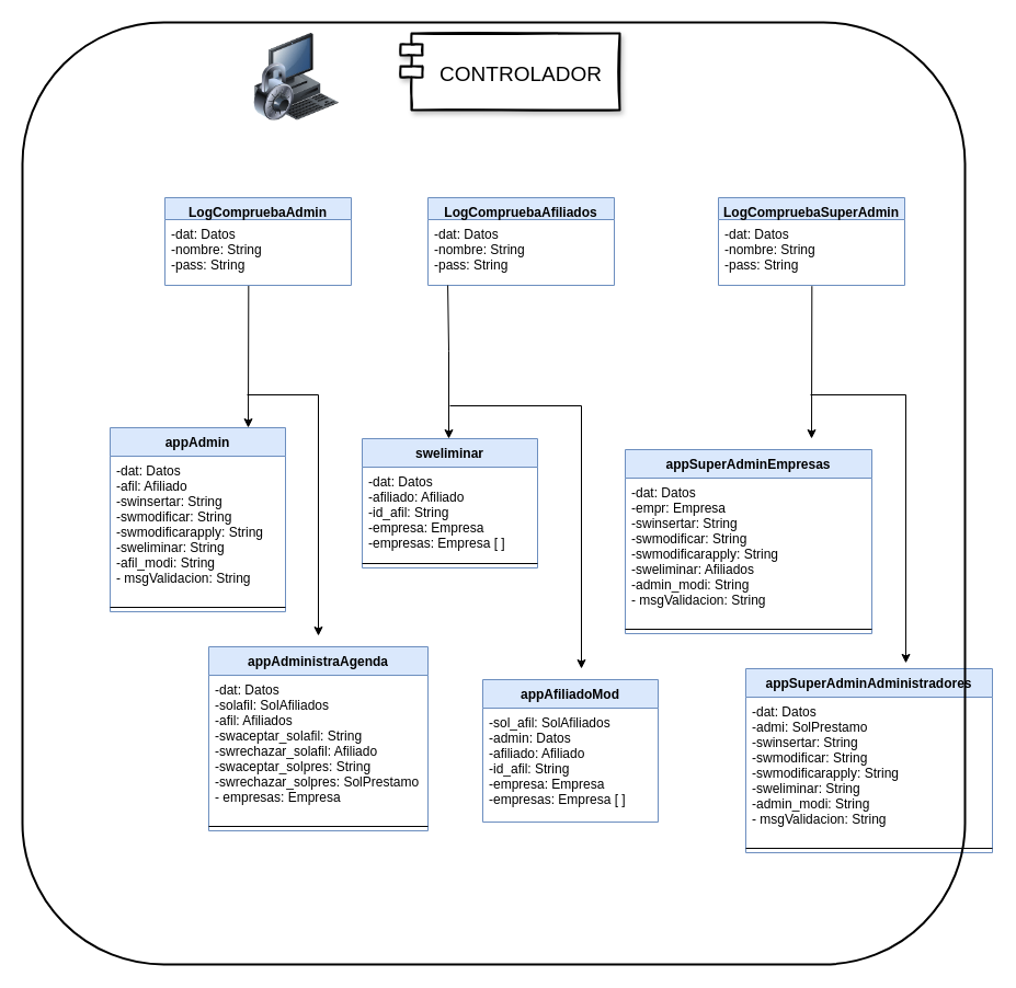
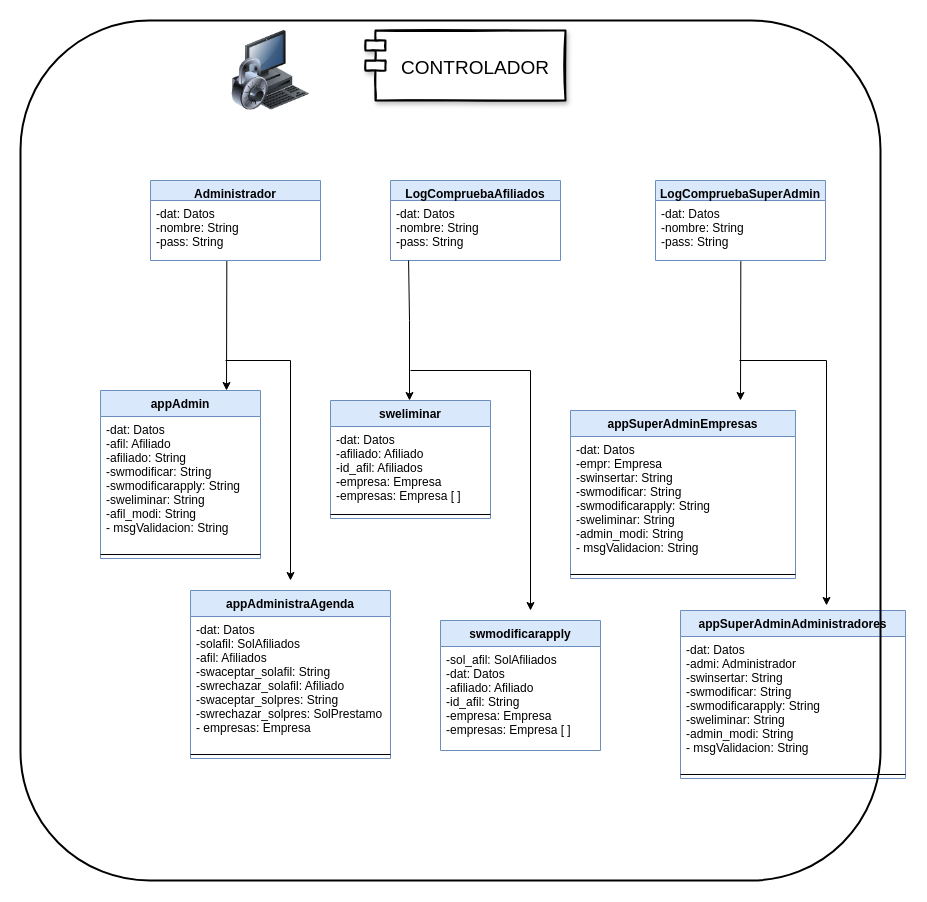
- <mxCell id="8" value="LogCompruebaAdmin" style="swimlane;fontStyle=1;align=center;verticalAlign=top;childLayout=stackLayout;horizontal=1;startSize=20;horizontalStack=0;resizeParent=1;resizeParentMax=0;resizeLast=0;collapsible=1;marginBottom=0;fillColor=#dae8fc;strokeColor=#6c8ebf;" parent="1" vertex="1"><mxGeometry x="150" y="180" width="170" height="80" as="geometry"><mxRectangle x="560" y="40" width="120" height="26" as="alternateBounds" /></mxGeometry></mxCell>
+ <mxCell id="8" value="Administrador" style="swimlane;fontStyle=1;align=center;verticalAlign=top;childLayout=stackLayout;horizontal=1;startSize=20;horizontalStack=0;resizeParent=1;resizeParentMax=0;resizeLast=0;collapsible=1;marginBottom=0;fillColor=#dae8fc;strokeColor=#6c8ebf;" parent="1" vertex="1"><mxGeometry x="150" y="180" width="170" height="80" as="geometry"><mxRectangle x="560" y="40" width="120" height="26" as="alternateBounds" /></mxGeometry></mxCell>
- <mxCell id="3" value="-dat: Datos&#10;-afil: Afiliado&#10;-swinsertar: String&#10;-swmodificar: String&#10;-swmodificarapply: String&#10;-sweliminar: String&#10;-afil_modi: String&#10;- msgValidacion: String" style="text;strokeColor=none;fillColor=none;align=left;verticalAlign=top;spacingLeft=4;spacingRight=4;overflow=hidden;rotatable=0;points=[[0,0.5],[1,0.5]];portConstraint=eastwest;" parent="2" vertex="1"><mxGeometry y="26" width="160" height="134" as="geometry" /></mxCell>
+ <mxCell id="3" value="-dat: Datos&#10;-afil: Afiliado&#10;-afiliado: String&#10;-swmodificar: String&#10;-swmodificarapply: String&#10;-sweliminar: String&#10;-afil_modi: String&#10;- msgValidacion: String" style="text;strokeColor=none;fillColor=none;align=left;verticalAlign=top;spacingLeft=4;spacingRight=4;overflow=hidden;rotatable=0;points=[[0,0.5],[1,0.5]];portConstraint=eastwest;" parent="2" vertex="1"><mxGeometry y="26" width="160" height="134" as="geometry" /></mxCell>
- <mxCell id="20" value="-dat: Datos&#10;-afiliado: Afiliado&#10;-id_afil: String&#10;-empresa: Empresa&#10;-empresas: Empresa [ ]&#10;" style="text;strokeColor=none;fillColor=none;align=left;verticalAlign=top;spacingLeft=4;spacingRight=4;overflow=hidden;rotatable=0;points=[[0,0.5],[1,0.5]];portConstraint=eastwest;" parent="19" vertex="1"><mxGeometry y="26" width="160" height="84" as="geometry" /></mxCell>
+ <mxCell id="20" value="-dat: Datos&#10;-afiliado: Afiliado&#10;-id_afil: Afiliados&#10;-empresa: Empresa&#10;-empresas: Empresa [ ]&#10;" style="text;strokeColor=none;fillColor=none;align=left;verticalAlign=top;spacingLeft=4;spacingRight=4;overflow=hidden;rotatable=0;points=[[0,0.5],[1,0.5]];portConstraint=eastwest;" parent="19" vertex="1"><mxGeometry y="26" width="160" height="84" as="geometry" /></mxCell>
- <mxCell id="29" value="-dat: Datos&#10;-empr: Empresa&#10;-swinsertar: String&#10;-swmodificar: String&#10;-swmodificarapply: String&#10;-sweliminar: Afiliados&#10;-admin_modi: String&#10;- msgValidacion: String" style="text;strokeColor=none;fillColor=none;align=left;verticalAlign=top;spacingLeft=4;spacingRight=4;overflow=hidden;rotatable=0;points=[[0,0.5],[1,0.5]];portConstraint=eastwest;" parent="28" vertex="1"><mxGeometry y="26" width="225" height="134" as="geometry" /></mxCell>
+ <mxCell id="29" value="-dat: Datos&#10;-empr: Empresa&#10;-swinsertar: String&#10;-swmodificar: String&#10;-swmodificarapply: String&#10;-sweliminar: String&#10;-admin_modi: String&#10;- msgValidacion: String" style="text;strokeColor=none;fillColor=none;align=left;verticalAlign=top;spacingLeft=4;spacingRight=4;overflow=hidden;rotatable=0;points=[[0,0.5],[1,0.5]];portConstraint=eastwest;" parent="28" vertex="1"><mxGeometry y="26" width="225" height="134" as="geometry" /></mxCell>
- <mxCell id="22" value="appAfiliadoMod" style="swimlane;fontStyle=1;align=center;verticalAlign=top;childLayout=stackLayout;horizontal=1;startSize=26;horizontalStack=0;resizeParent=1;resizeParentMax=0;resizeLast=0;collapsible=1;marginBottom=0;fillColor=#dae8fc;strokeColor=#6c8ebf;" parent="1" vertex="1"><mxGeometry x="440" y="620" width="160" height="130" as="geometry"><mxRectangle x="560" y="40" width="120" height="26" as="alternateBounds" /></mxGeometry></mxCell>
+ <mxCell id="22" value="swmodificarapply" style="swimlane;fontStyle=1;align=center;verticalAlign=top;childLayout=stackLayout;horizontal=1;startSize=26;horizontalStack=0;resizeParent=1;resizeParentMax=0;resizeLast=0;collapsible=1;marginBottom=0;fillColor=#dae8fc;strokeColor=#6c8ebf;" parent="1" vertex="1"><mxGeometry x="440" y="620" width="160" height="130" as="geometry"><mxRectangle x="560" y="40" width="120" height="26" as="alternateBounds" /></mxGeometry></mxCell>
- <mxCell id="26" value="-dat: Datos&#10;-admi: SolPrestamo&#10;-swinsertar: String&#10;-swmodificar: String&#10;-swmodificarapply: String&#10;-sweliminar: String&#10;-admin_modi: String&#10;- msgValidacion: String" style="text;strokeColor=none;fillColor=none;align=left;verticalAlign=top;spacingLeft=4;spacingRight=4;overflow=hidden;rotatable=0;points=[[0,0.5],[1,0.5]];portConstraint=eastwest;" parent="25" vertex="1"><mxGeometry y="26" width="225" height="134" as="geometry" /></mxCell>
+ <mxCell id="26" value="-dat: Datos&#10;-admi: Administrador&#10;-swinsertar: String&#10;-swmodificar: String&#10;-swmodificarapply: String&#10;-sweliminar: String&#10;-admin_modi: String&#10;- msgValidacion: String" style="text;strokeColor=none;fillColor=none;align=left;verticalAlign=top;spacingLeft=4;spacingRight=4;overflow=hidden;rotatable=0;points=[[0,0.5],[1,0.5]];portConstraint=eastwest;" parent="25" vertex="1"><mxGeometry y="26" width="225" height="134" as="geometry" /></mxCell>
- <mxCell id="23" value="-sol_afil: SolAfiliados&#10;-admin: Datos&#10;-afiliado: Afiliado&#10;-id_afil: String&#10;-empresa: Empresa&#10;-empresas: Empresa [ ]&#10;&#10;" style="text;strokeColor=none;fillColor=none;align=left;verticalAlign=top;spacingLeft=4;spacingRight=4;overflow=hidden;rotatable=0;points=[[0,0.5],[1,0.5]];portConstraint=eastwest;" parent="22" vertex="1"><mxGeometry y="26" width="160" height="104" as="geometry" /></mxCell>
+ <mxCell id="23" value="-sol_afil: SolAfiliados&#10;-dat: Datos&#10;-afiliado: Afiliado&#10;-id_afil: String&#10;-empresa: Empresa&#10;-empresas: Empresa [ ]&#10;&#10;" style="text;strokeColor=none;fillColor=none;align=left;verticalAlign=top;spacingLeft=4;spacingRight=4;overflow=hidden;rotatable=0;points=[[0,0.5],[1,0.5]];portConstraint=eastwest;" parent="22" vertex="1"><mxGeometry y="26" width="160" height="104" as="geometry" /></mxCell>
